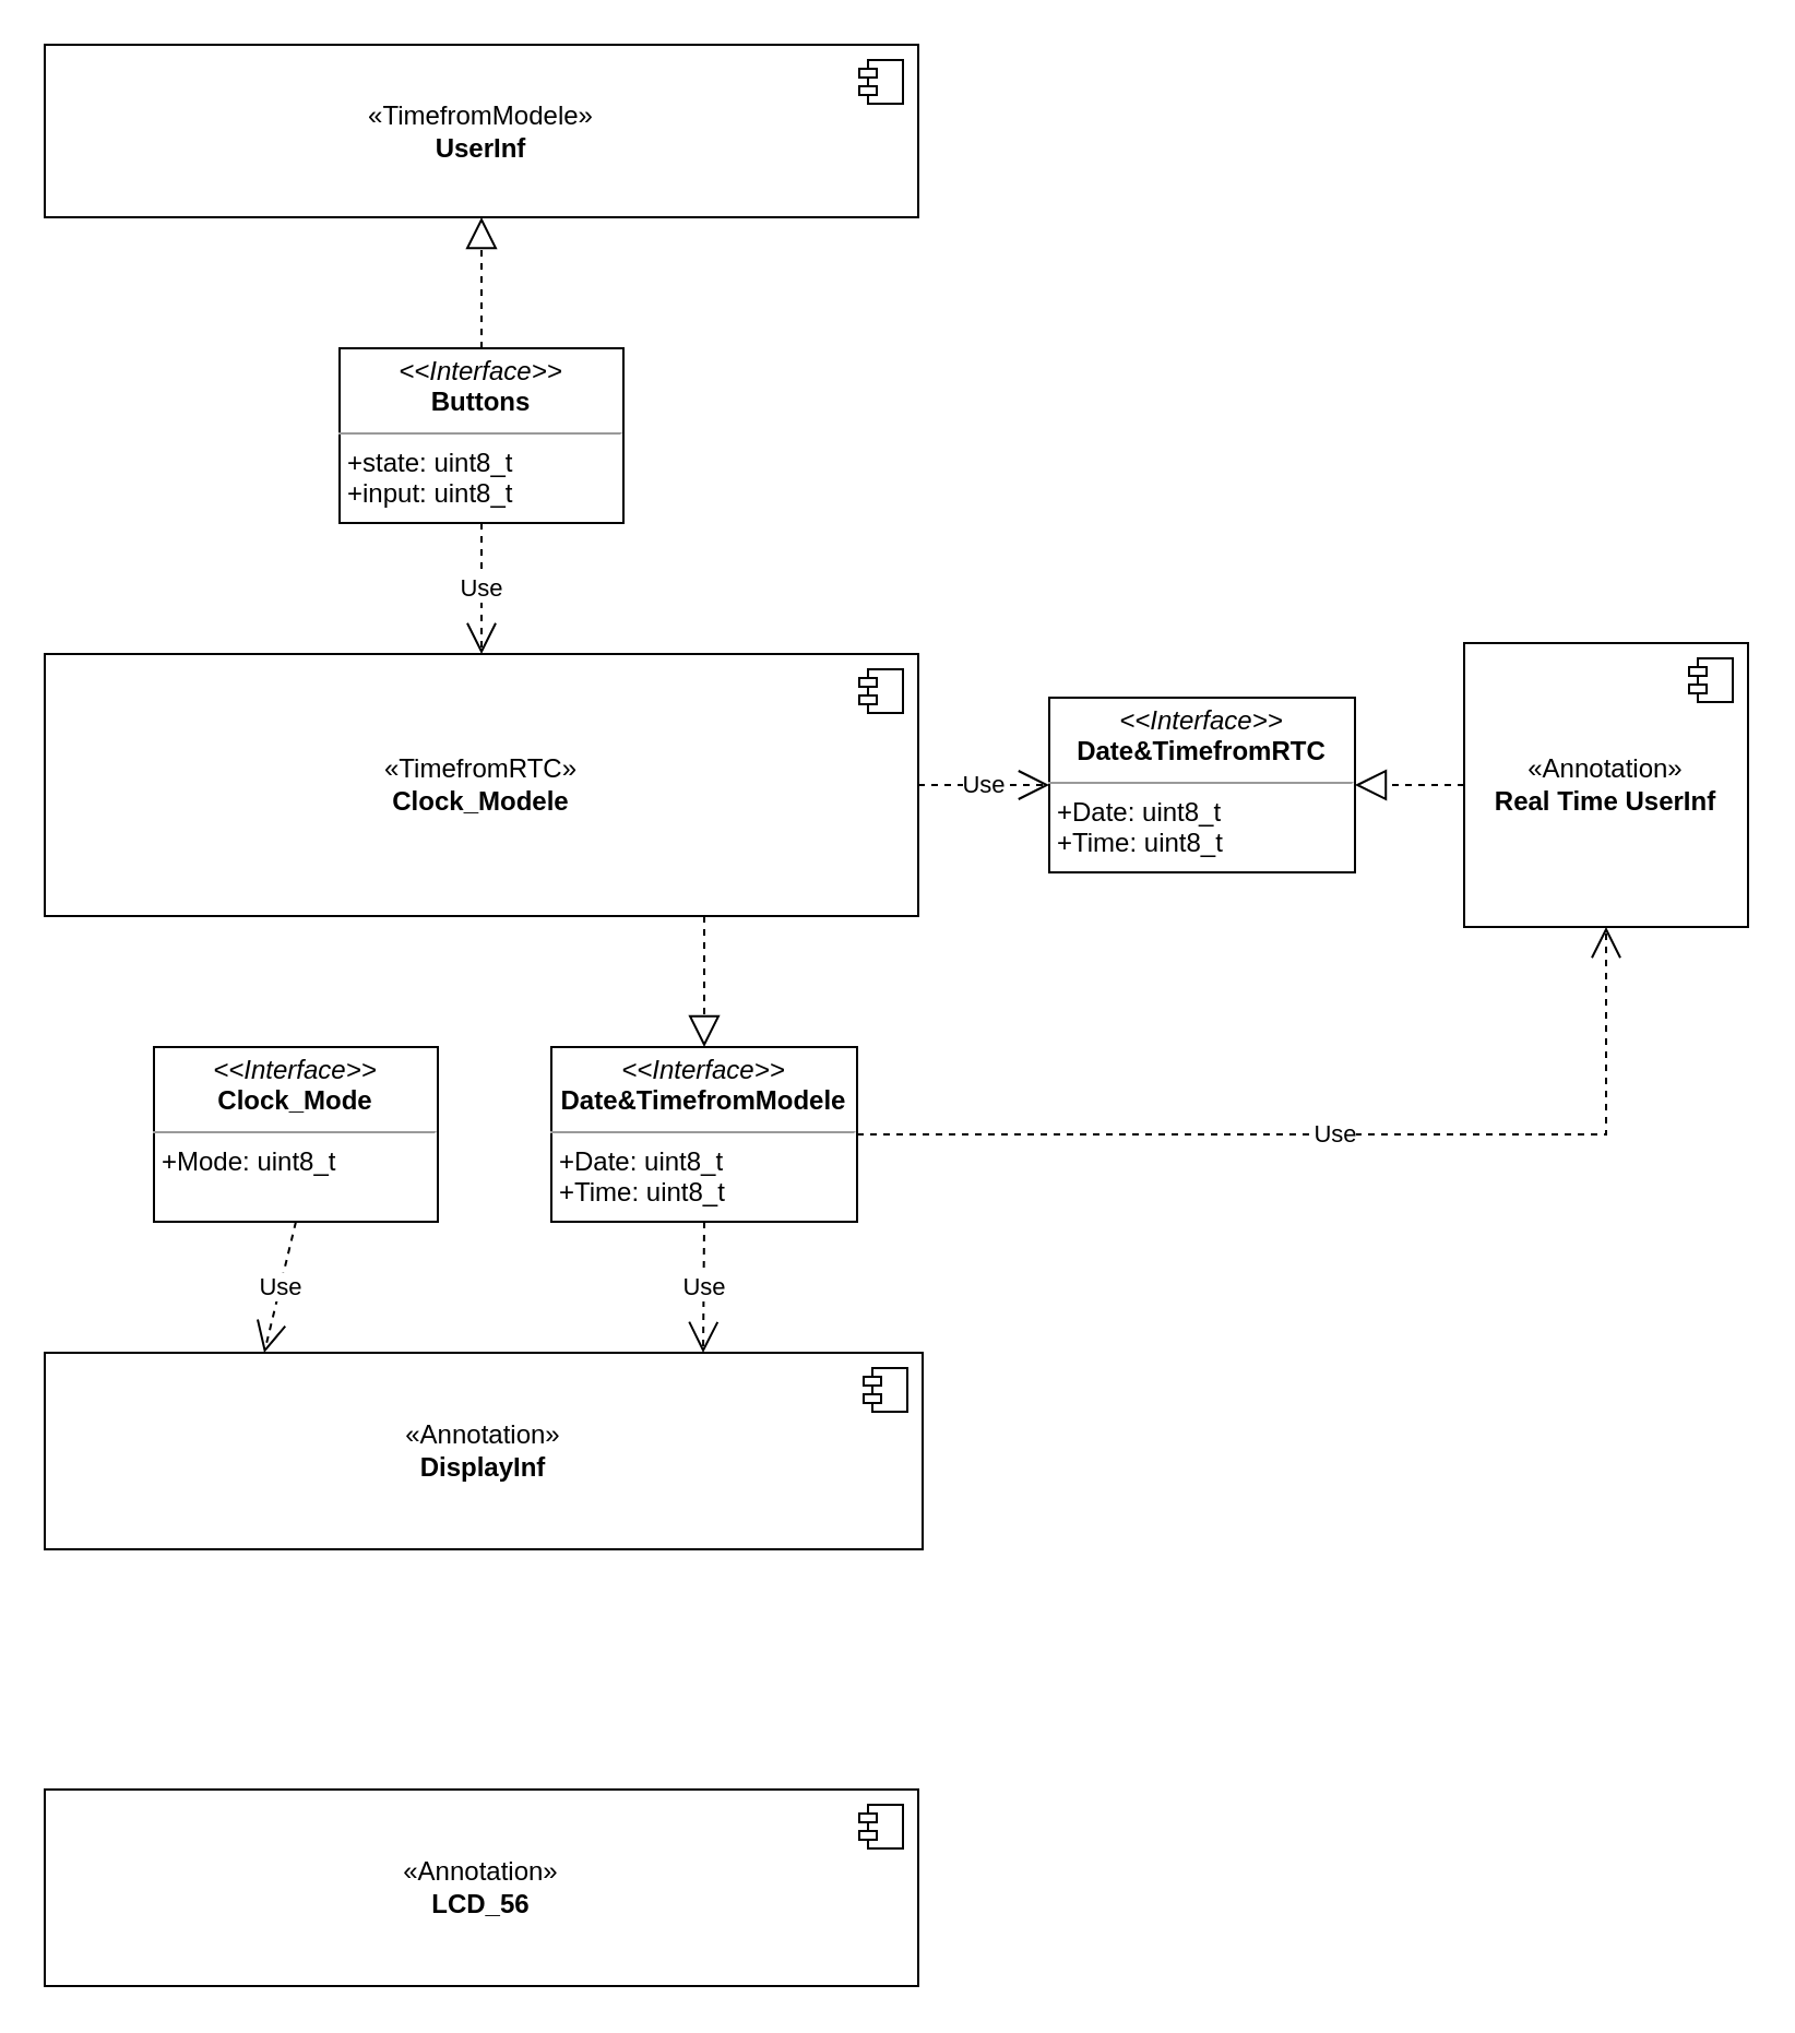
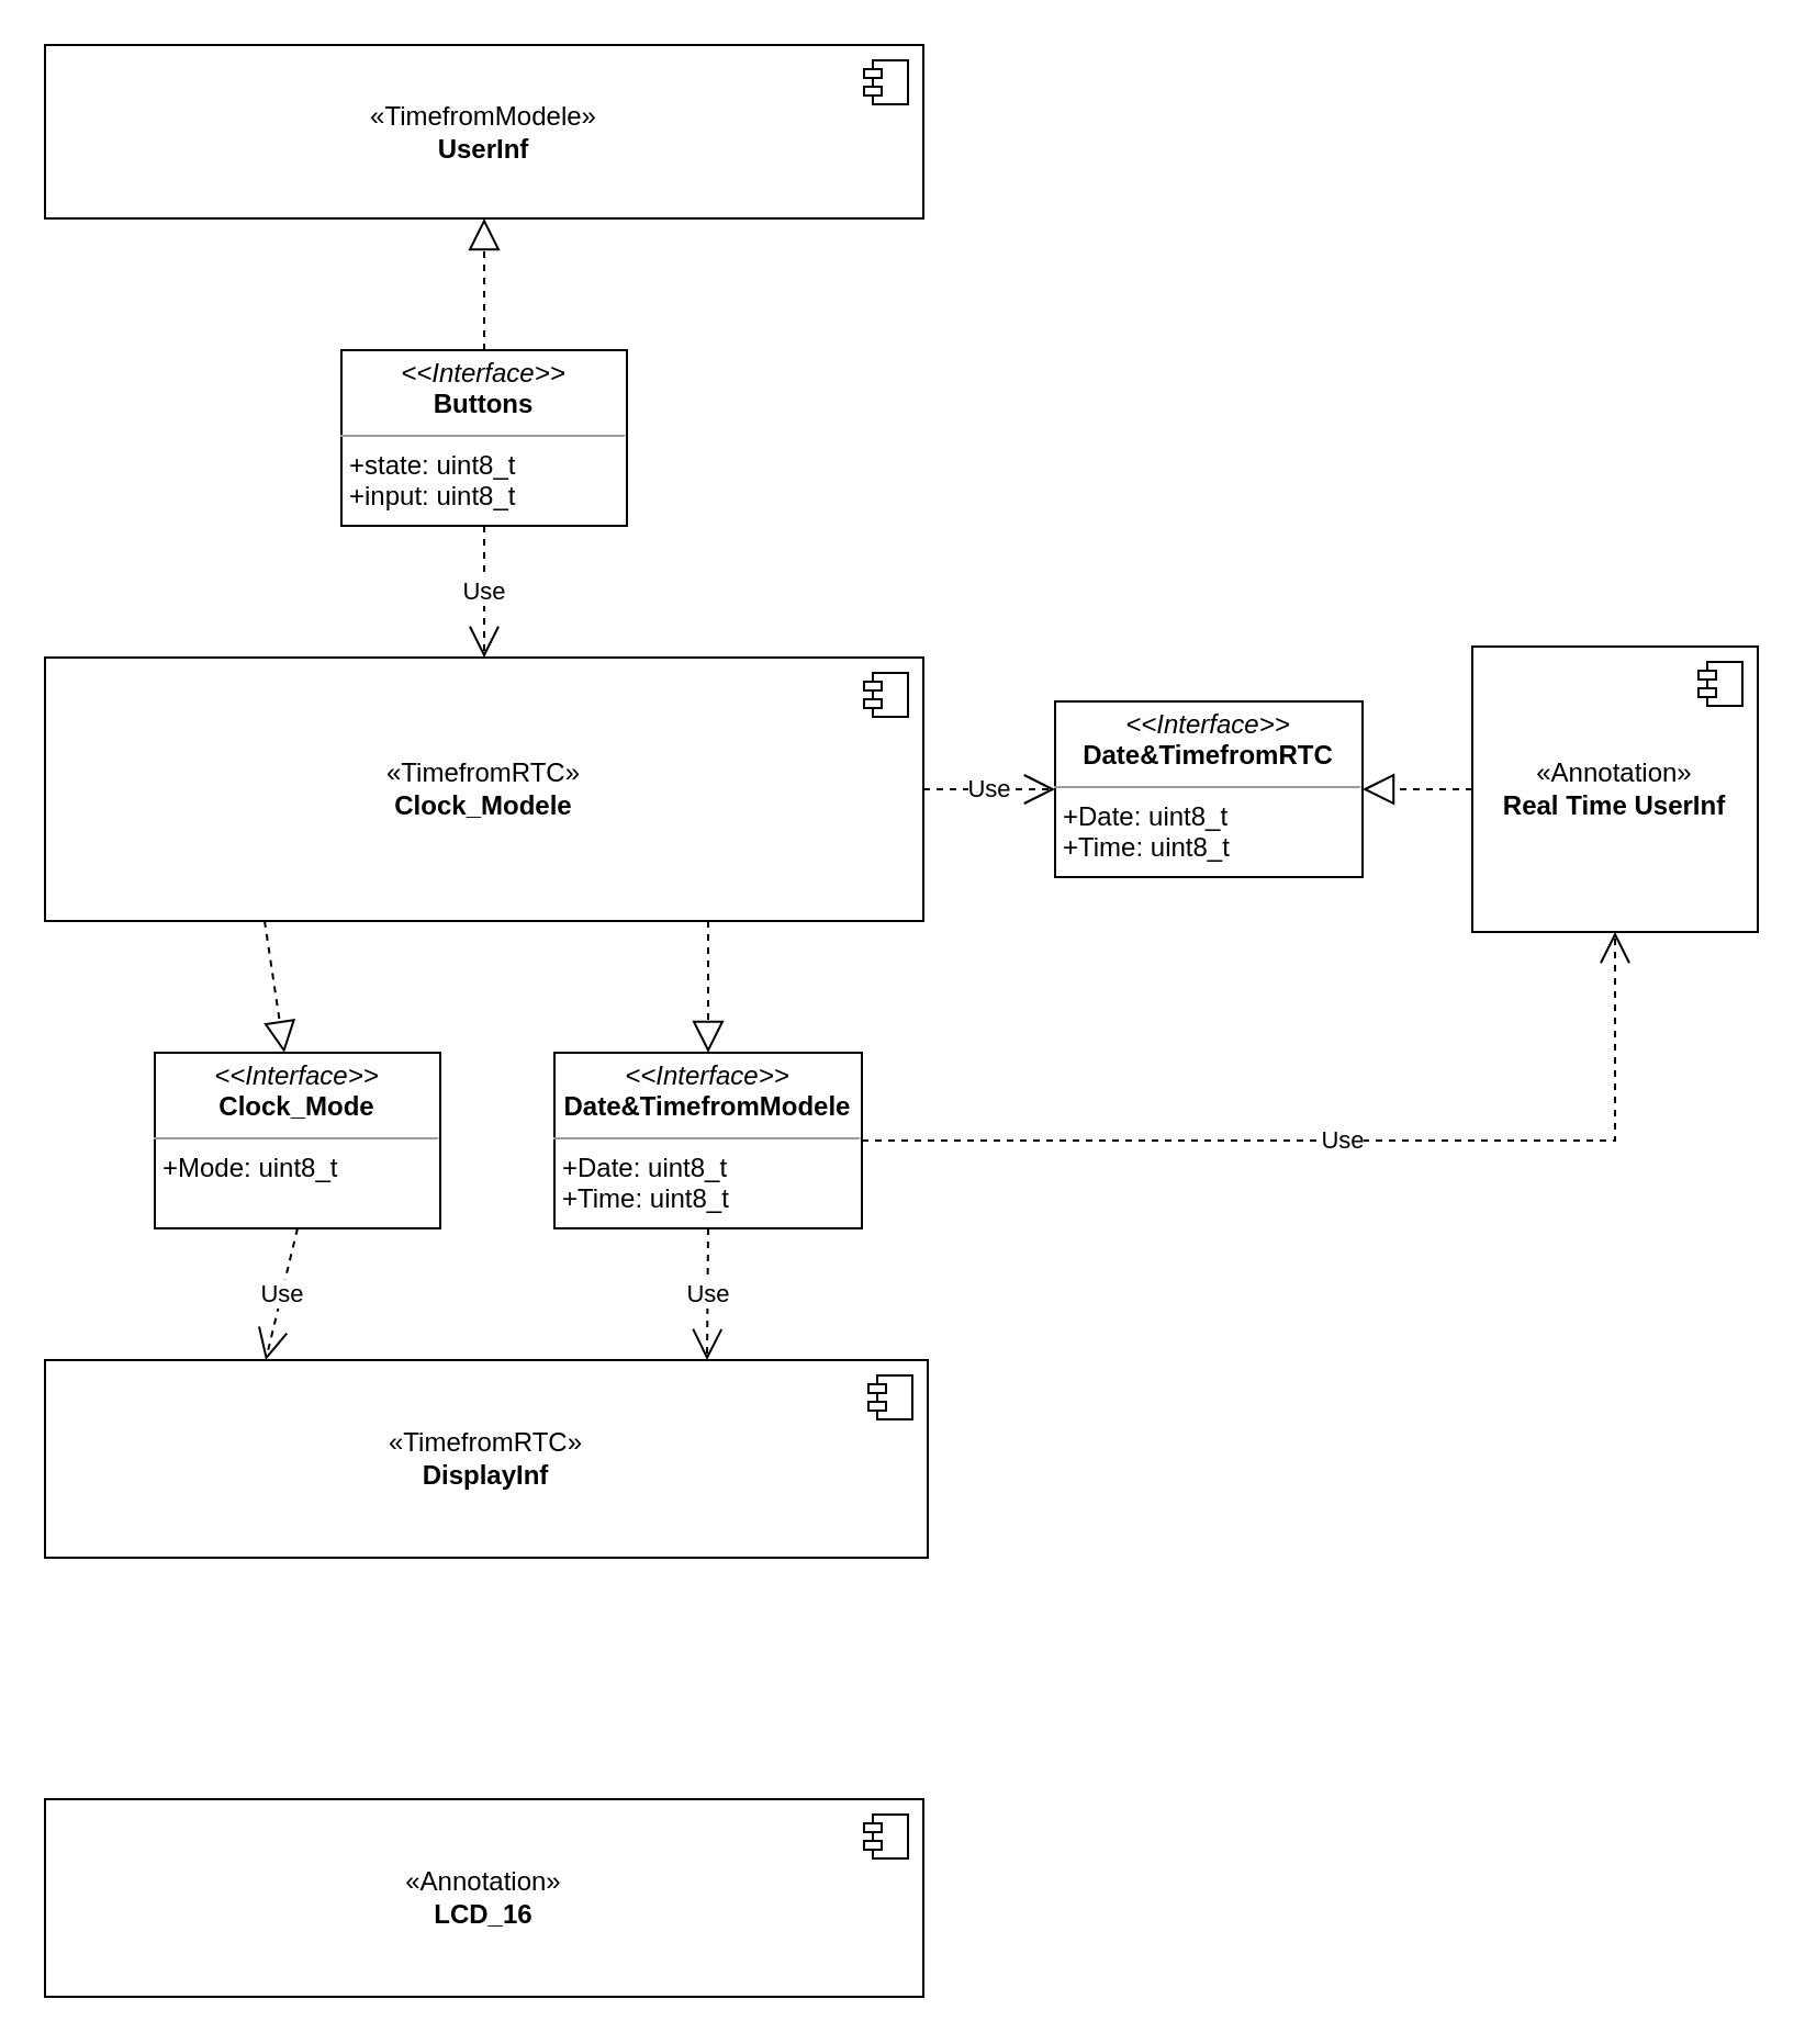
+ <mxCell id="24" value="" style="endArrow=block;dashed=1;endFill=0;endSize=12;html=1;rounded=0;exitX=0.25;exitY=1;exitDx=0;exitDy=0;" edge="1" parent="1" source="2" target="22"><mxGeometry width="160" relative="1" as="geometry"><mxPoint x="320" y="489" as="sourcePoint" /><mxPoint x="480" y="489" as="targetPoint" /></mxGeometry></mxCell>
- <mxCell id="4" value="«Annotation»&lt;br&gt;&lt;b&gt;DisplayInf&lt;br&gt;&lt;/b&gt;" style="html=1;dropTarget=0;whiteSpace=wrap;" parent="1" vertex="1"><mxGeometry x="20" y="619" width="402" height="90" as="geometry" /></mxCell>
+ <mxCell id="4" value="«TimefromRTC»&lt;br&gt;&lt;b&gt;DisplayInf&lt;br&gt;&lt;/b&gt;" style="html=1;dropTarget=0;whiteSpace=wrap;" parent="1" vertex="1"><mxGeometry x="20" y="619" width="402" height="90" as="geometry" /></mxCell>
- <mxCell id="20" value="«Annotation»&lt;br&gt;&lt;b&gt;LCD_56&lt;br&gt;&lt;/b&gt;" style="html=1;dropTarget=0;whiteSpace=wrap;" vertex="1" parent="1"><mxGeometry x="20" y="819" width="400" height="90" as="geometry" /></mxCell>
+ <mxCell id="20" value="«Annotation»&lt;br&gt;&lt;b&gt;LCD_16&lt;br&gt;&lt;/b&gt;" style="html=1;dropTarget=0;whiteSpace=wrap;" vertex="1" parent="1"><mxGeometry x="20" y="819" width="400" height="90" as="geometry" /></mxCell>
